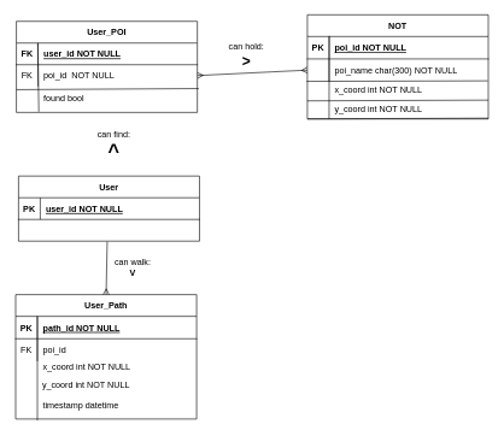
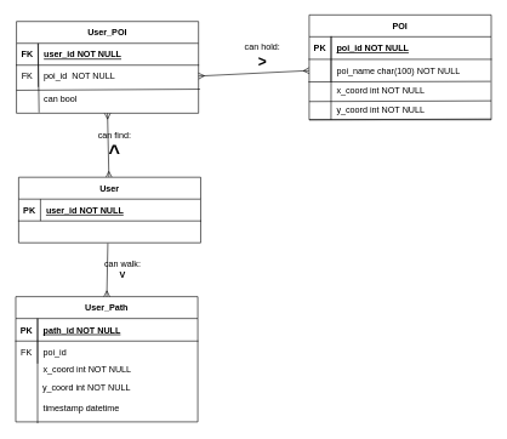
- <mxCell id="9" value="NOT" style="shape=table;startSize=30;container=1;collapsible=1;childLayout=tableLayout;fixedRows=1;rowLines=0;fontStyle=1;align=center;resizeLast=1;" vertex="1" parent="1"><mxGeometry x="424" y="20" width="250" height="144" as="geometry"><mxRectangle x="178" y="118" width="60" height="30" as="alternateBounds" /></mxGeometry></mxCell>
+ <mxCell id="9" value="POI" style="shape=table;startSize=30;container=1;collapsible=1;childLayout=tableLayout;fixedRows=1;rowLines=0;fontStyle=1;align=center;resizeLast=1;" vertex="1" parent="1"><mxGeometry x="424" y="20" width="250" height="144" as="geometry"><mxRectangle x="178" y="118" width="60" height="30" as="alternateBounds" /></mxGeometry></mxCell>
- <mxCell id="57" value="can hold:&lt;br&gt;&lt;div&gt;&lt;b style=&quot;&quot;&gt;&lt;font style=&quot;font-size: 20px;&quot;&gt;&amp;gt;&lt;/font&gt;&lt;/b&gt;&lt;/div&gt;" style="text;html=1;align=center;verticalAlign=middle;whiteSpace=wrap;rounded=0;" vertex="1" parent="1"><mxGeometry x="310" y="62" width="60" height="30" as="geometry" /></mxCell>
+ <mxCell id="57" value="can hold:&lt;br&gt;&lt;div&gt;&lt;b style=&quot;&quot;&gt;&lt;font style=&quot;font-size: 20px;&quot;&gt;&amp;gt;&lt;/font&gt;&lt;/b&gt;&lt;/div&gt;" style="text;html=1;align=center;verticalAlign=middle;whiteSpace=wrap;rounded=0;" vertex="1" parent="1"><mxGeometry x="330" y="62" width="60" height="30" as="geometry" /></mxCell>
- <mxCell id="15" value="poi_name char(300) NOT NULL" style="shape=partialRectangle;overflow=hidden;connectable=0;fillColor=none;top=0;left=0;bottom=0;right=0;align=left;spacingLeft=6;" vertex="1" parent="13"><mxGeometry x="30" width="220" height="31" as="geometry"><mxRectangle width="220" height="31" as="alternateBounds" /></mxGeometry></mxCell>
+ <mxCell id="15" value="poi_name char(100) NOT NULL" style="shape=partialRectangle;overflow=hidden;connectable=0;fillColor=none;top=0;left=0;bottom=0;right=0;align=left;spacingLeft=6;" vertex="1" parent="13"><mxGeometry x="30" width="220" height="31" as="geometry"><mxRectangle width="220" height="31" as="alternateBounds" /></mxGeometry></mxCell>
- <mxCell id="50" value="found bool" style="shape=partialRectangle;overflow=hidden;connectable=0;fillColor=none;top=0;left=0;bottom=0;right=0;align=left;spacingLeft=6;" vertex="1" parent="1"><mxGeometry x="52" y="120" width="220" height="30" as="geometry"><mxRectangle width="220" height="30" as="alternateBounds" /></mxGeometry></mxCell>
+ <mxCell id="50" value="can bool" style="shape=partialRectangle;overflow=hidden;connectable=0;fillColor=none;top=0;left=0;bottom=0;right=0;align=left;spacingLeft=6;" vertex="1" parent="1"><mxGeometry x="52" y="120" width="220" height="30" as="geometry"><mxRectangle width="220" height="30" as="alternateBounds" /></mxGeometry></mxCell>
+ <mxCell id="2" style="rounded=0;orthogonalLoop=1;jettySize=auto;html=1;entryX=0.5;entryY=1;entryDx=0;entryDy=0;endArrow=ERmany;endFill=0;startArrow=ERmany;startFill=0;" edge="1" parent="1" source="3" target="43"><mxGeometry relative="1" as="geometry" /></mxCell>
- <mxCell id="55" value="can walk:&lt;div&gt;&lt;b&gt;V&lt;/b&gt;&lt;/div&gt;" style="text;html=1;align=center;verticalAlign=middle;whiteSpace=wrap;rounded=0;" vertex="1" parent="1"><mxGeometry x="153" y="355" width="60" height="30" as="geometry" /></mxCell>
+ <mxCell id="55" value="can walk:&lt;div&gt;&lt;b&gt;V&lt;/b&gt;&lt;/div&gt;" style="text;html=1;align=center;verticalAlign=middle;whiteSpace=wrap;rounded=0;" vertex="1" parent="1"><mxGeometry x="138" y="355" width="60" height="30" as="geometry" /></mxCell>
